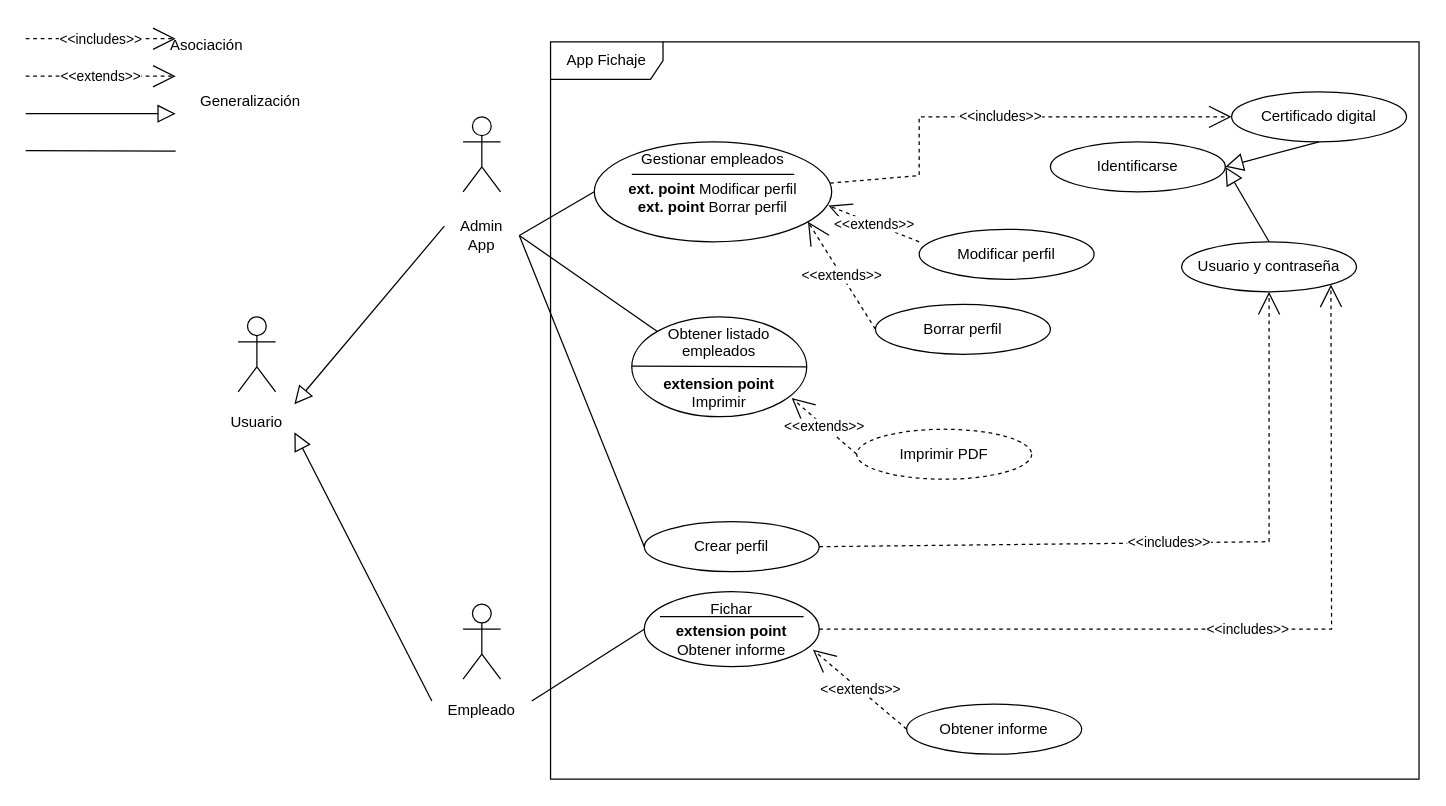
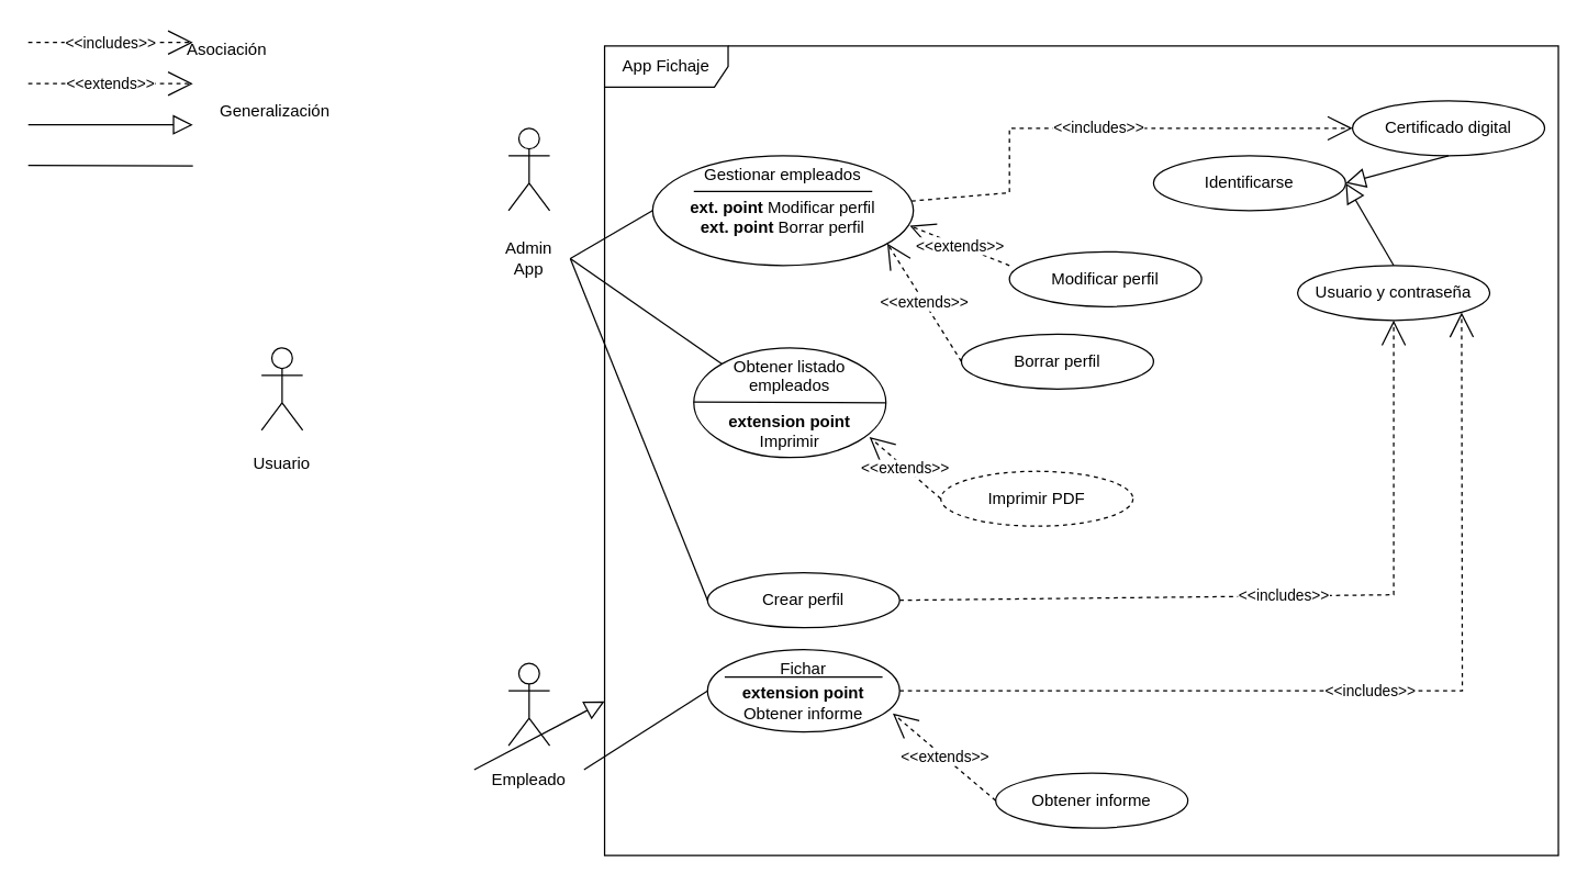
- <mxCell id="26" value="" style="endArrow=block;endFill=0;endSize=12;html=1;rounded=0;entryX=1;entryY=0;entryDx=0;entryDy=0;exitX=0;exitY=0.25;exitDx=0;exitDy=0;" parent="1" source="4" target="25" edge="1"><mxGeometry width="160" relative="1" as="geometry"><mxPoint x="360" y="123" as="sourcePoint" /><mxPoint x="240" y="273" as="targetPoint" /></mxGeometry></mxCell>
- <mxCell id="27" value="" style="endArrow=block;endFill=0;endSize=12;html=1;rounded=0;entryX=1;entryY=0.75;entryDx=0;entryDy=0;exitX=0;exitY=0.25;exitDx=0;exitDy=0;" parent="1" source="5" target="25" edge="1"><mxGeometry width="160" relative="1" as="geometry"><mxPoint x="360" y="493" as="sourcePoint" /><mxPoint x="250" y="283" as="targetPoint" /></mxGeometry></mxCell>
+ <mxCell id="27" value="" style="endArrow=block;endFill=0;endSize=12;html=1;rounded=0;exitX=0;exitY=0.25;exitDx=0;exitDy=0;" parent="1" source="5" target="12" edge="1"><mxGeometry width="160" relative="1" as="geometry"><mxPoint x="360" y="493" as="sourcePoint" /><mxPoint x="250" y="283" as="targetPoint" /></mxGeometry></mxCell>
